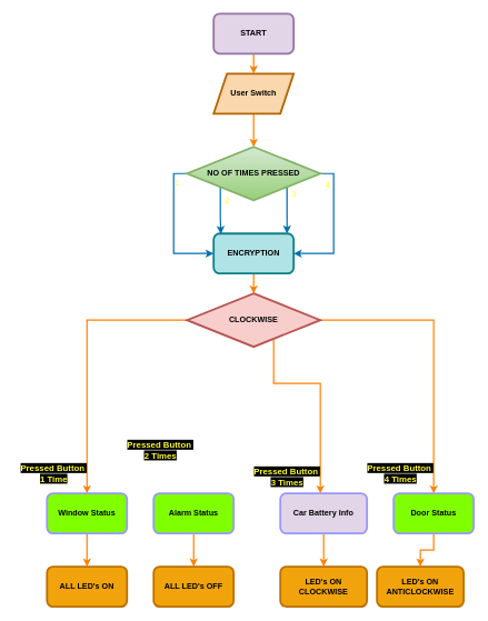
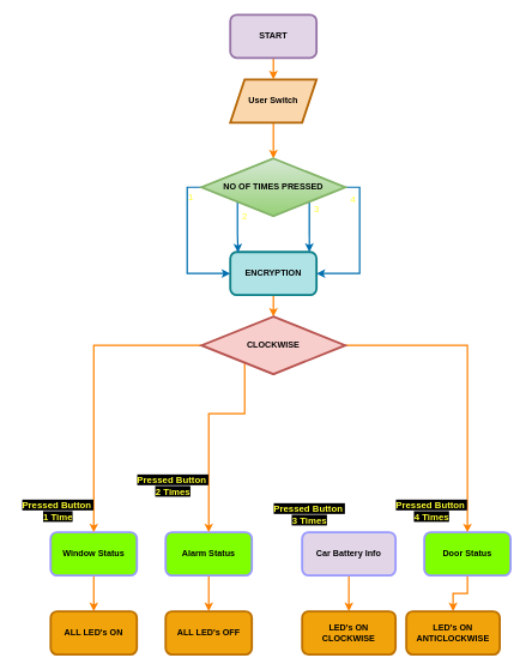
- <mxCell id="18" style="edgeStyle=orthogonalEdgeStyle;rounded=0;orthogonalLoop=1;jettySize=auto;html=1;strokeWidth=2;fillColor=#CCFFCC;strokeColor=#FF8000;fontStyle=1" parent="1" source="20" target="9" edge="1"><mxGeometry relative="1" as="geometry"><Array as="points"><mxPoint x="410" y="575" /><mxPoint x="480" y="575" /></Array></mxGeometry></mxCell>
+ <mxCell id="17" style="edgeStyle=orthogonalEdgeStyle;rounded=0;orthogonalLoop=1;jettySize=auto;html=1;entryX=0.5;entryY=0;entryDx=0;entryDy=0;strokeWidth=2;fillColor=#CCFFCC;strokeColor=#FF8000;fontStyle=1" parent="1" source="20" target="7" edge="1"><mxGeometry relative="1" as="geometry"><Array as="points"><mxPoint x="340" y="575" /><mxPoint x="290" y="575" /></Array></mxGeometry></mxCell>
